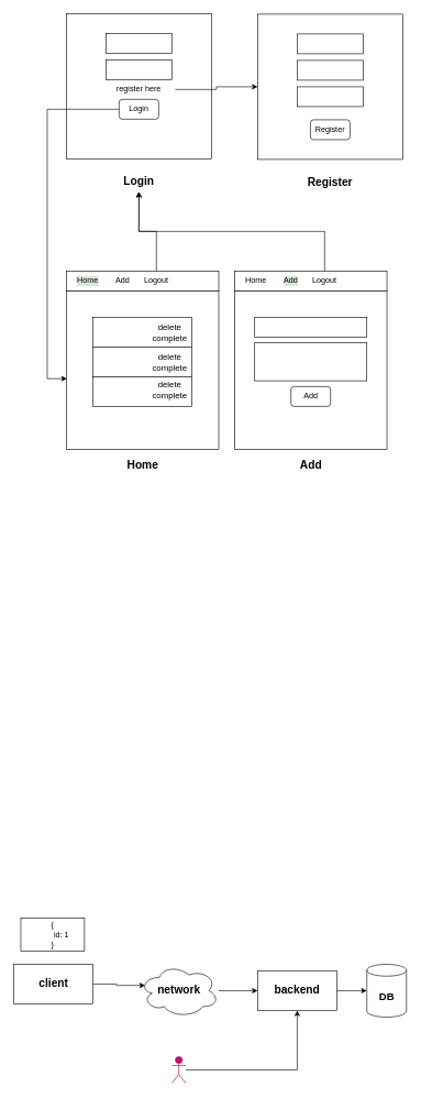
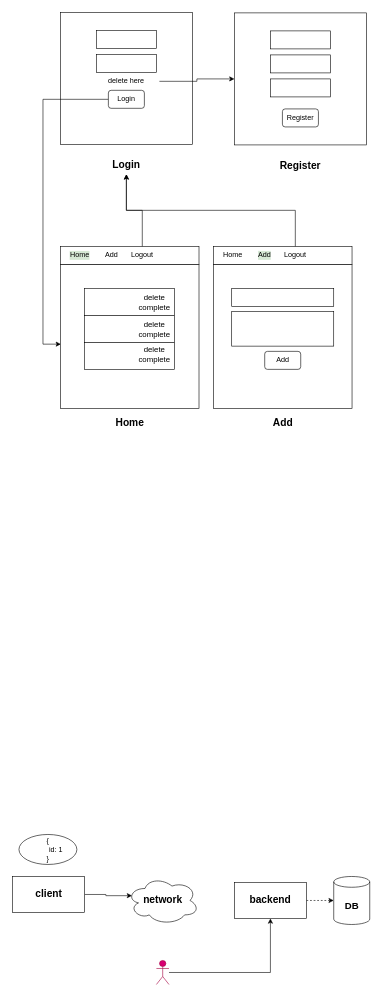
- <mxCell id="15" value="register here" style="text;html=1;strokeColor=none;fillColor=none;align=center;verticalAlign=middle;whiteSpace=wrap;rounded=0;" vertex="1" parent="1"><mxGeometry x="155" y="120" width="110" height="30" as="geometry" /></mxCell>
+ <mxCell id="15" value="delete here" style="text;html=1;strokeColor=none;fillColor=none;align=center;verticalAlign=middle;whiteSpace=wrap;rounded=0;" vertex="1" parent="1"><mxGeometry x="155" y="120" width="110" height="30" as="geometry" /></mxCell>
- <mxCell id="48" value="{&lt;br&gt;&lt;span style=&quot;white-space: pre;&quot;&gt;&#09;&lt;/span&gt;id: 1&lt;br&gt;}" style="rounded=0;whiteSpace=wrap;html=1;" vertex="1" parent="1"><mxGeometry x="31" y="1390" width="96.5" height="50" as="geometry" /></mxCell>
+ <mxCell id="48" value="{&lt;br&gt;&lt;span style=&quot;white-space: pre;&quot;&gt;&#09;&lt;/span&gt;id: 1&lt;br&gt;}" style="ellipse;whiteSpace=wrap;html=1;" vertex="1" parent="1"><mxGeometry x="31" y="1390" width="96.5" height="50" as="geometry" /></mxCell>
- <mxCell id="43" style="edgeStyle=orthogonalEdgeStyle;rounded=0;orthogonalLoop=1;jettySize=auto;html=1;" edge="1" parent="1" source="44" target="42"><mxGeometry relative="1" as="geometry" /></mxCell>
- <mxCell id="41" style="edgeStyle=orthogonalEdgeStyle;rounded=0;orthogonalLoop=1;jettySize=auto;html=1;" edge="1" parent="1" source="42" target="45"><mxGeometry relative="1" as="geometry" /></mxCell>
+ <mxCell id="41" style="edgeStyle=orthogonalEdgeStyle;rounded=0;orthogonalLoop=1;jettySize=auto;html=1;dashed=1;" edge="1" parent="1" source="42" target="45"><mxGeometry relative="1" as="geometry" /></mxCell>
